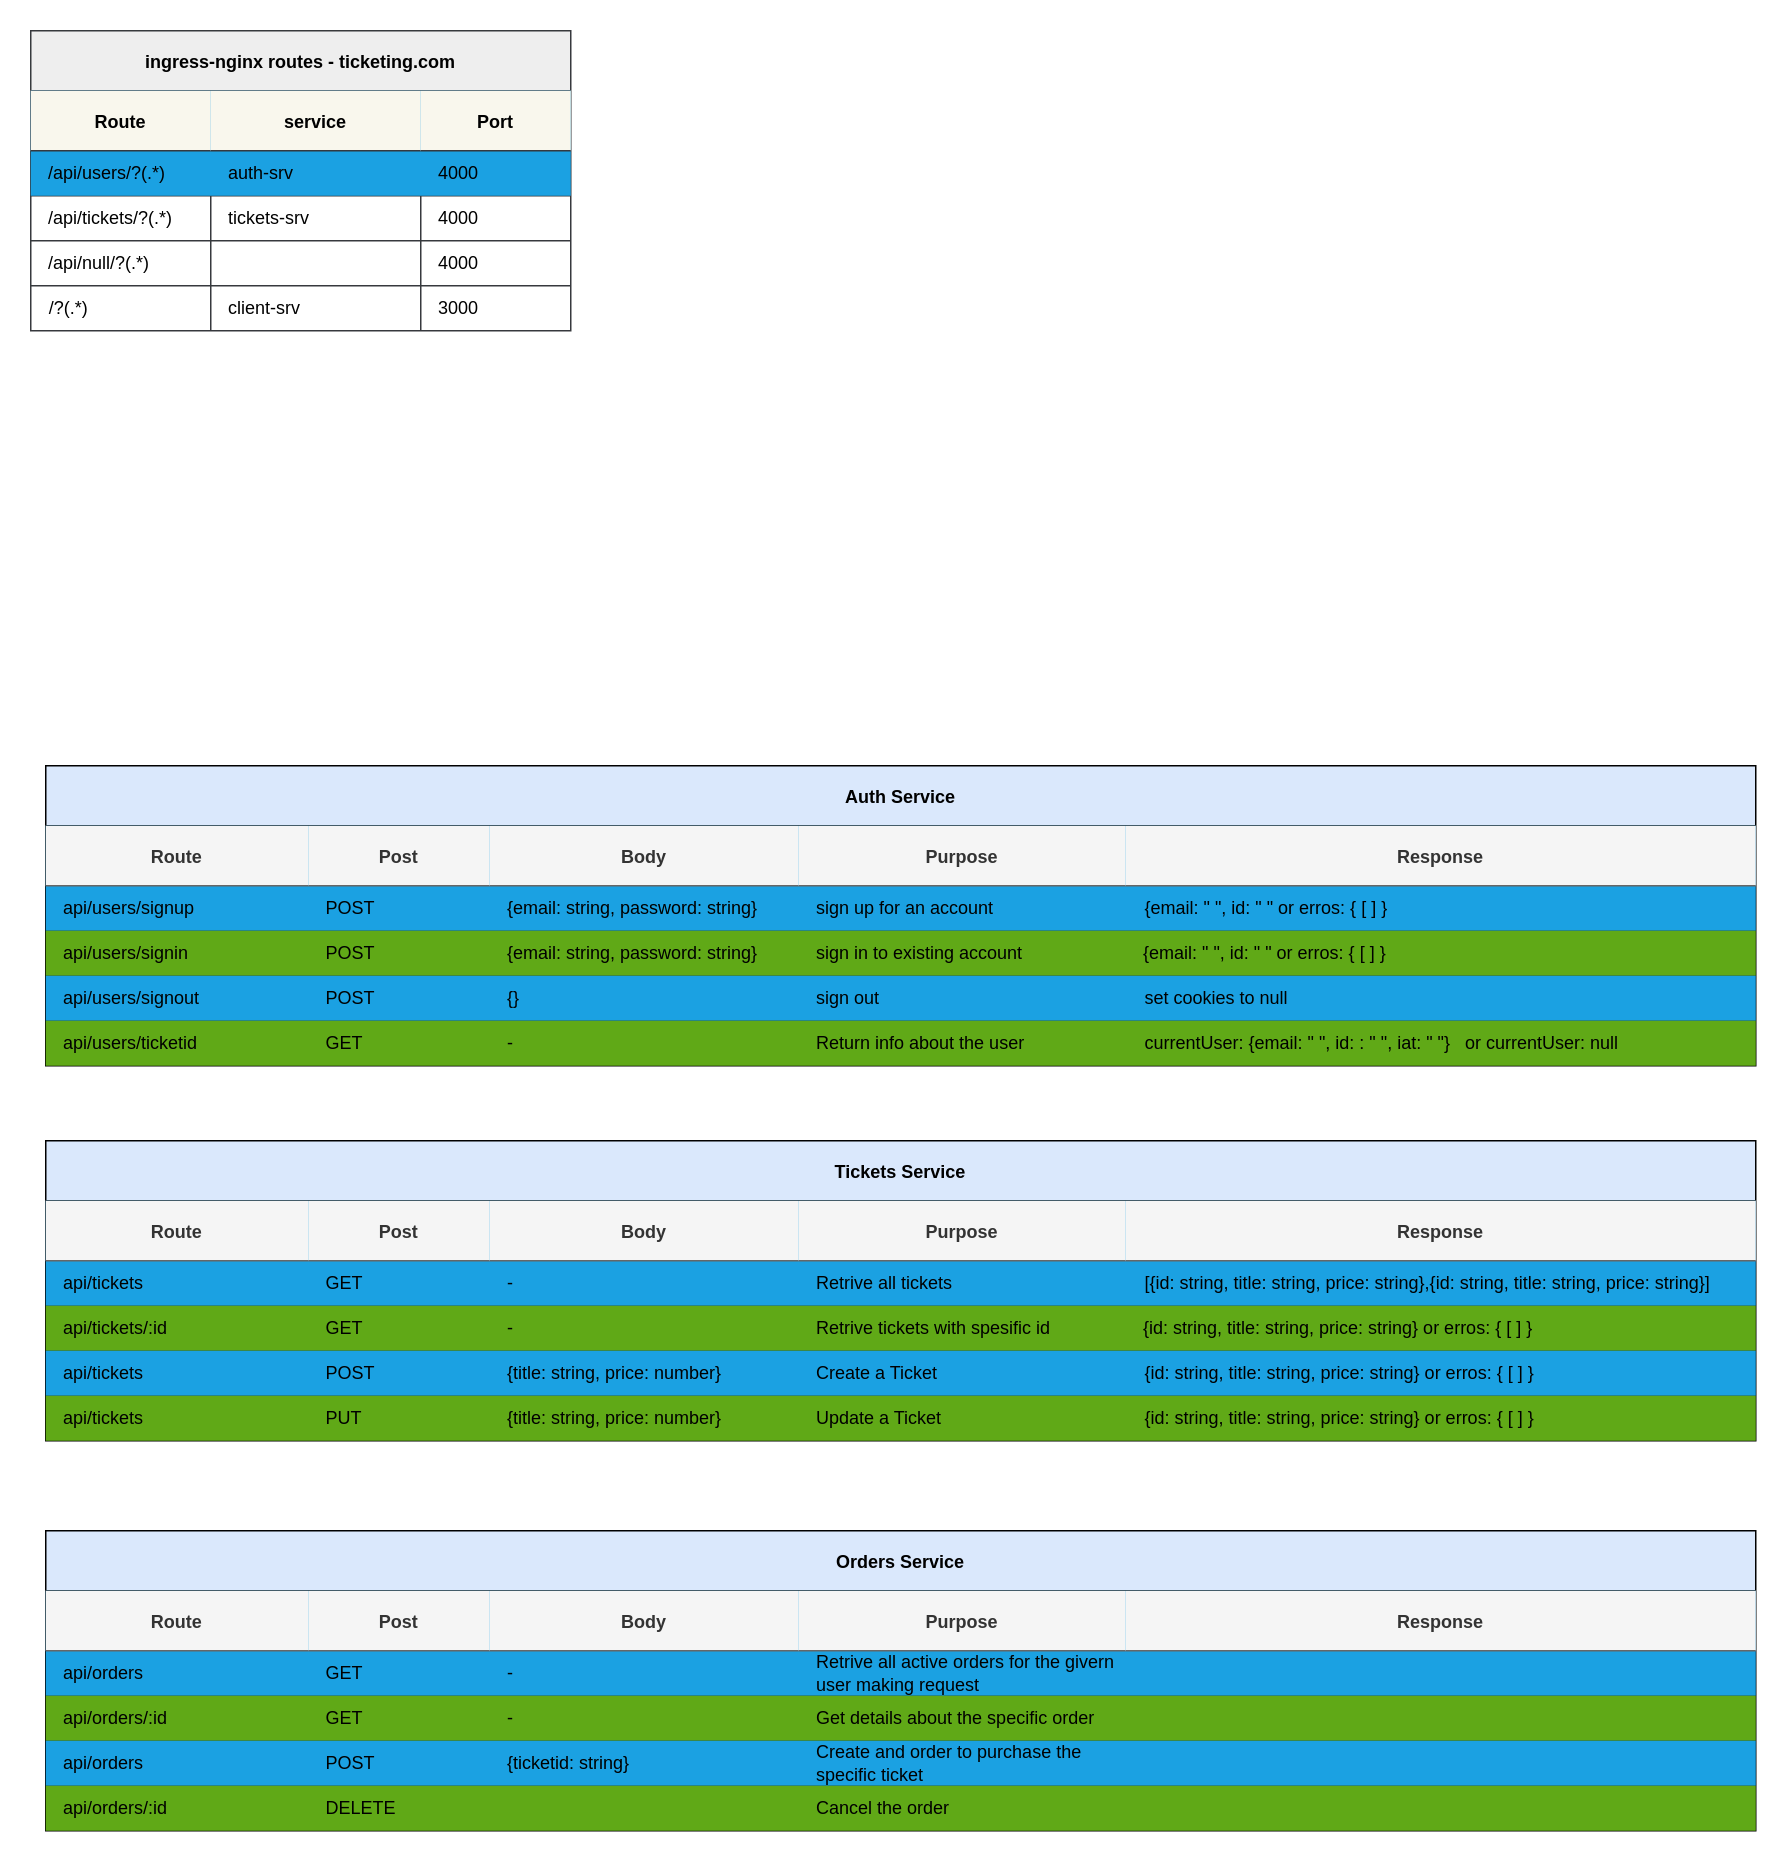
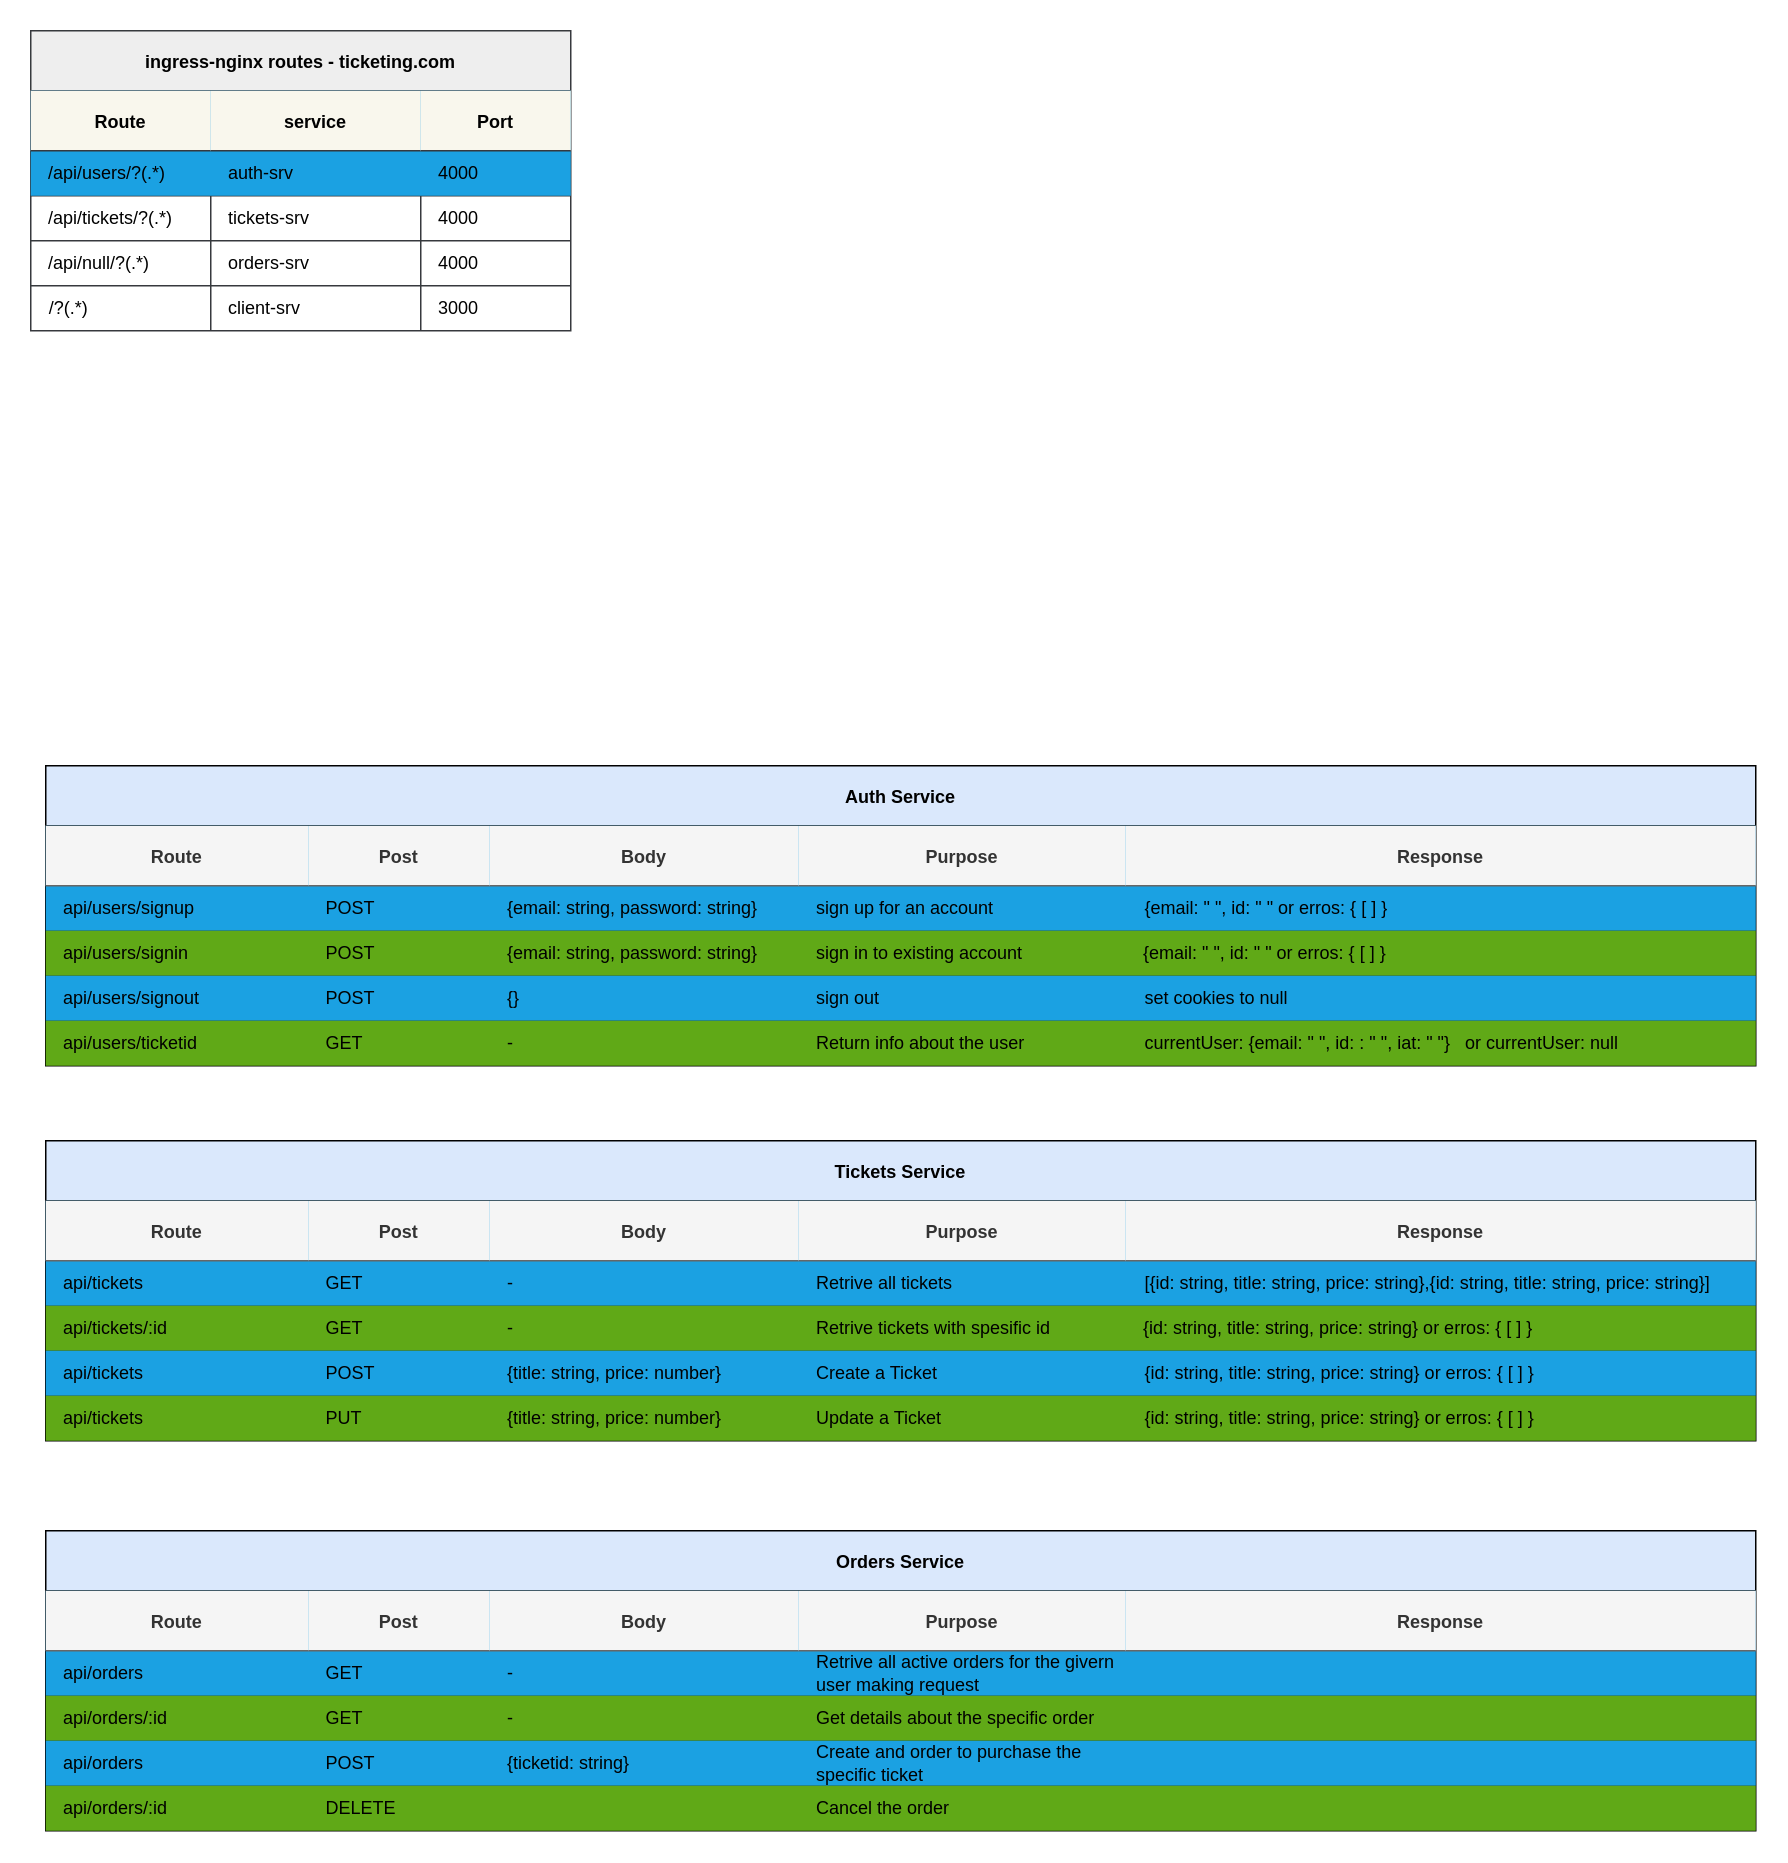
+ <mxCell id="67" value="orders-srv" style="text;html=1;align=left;verticalAlign=middle;resizable=0;points=[];autosize=1;strokeColor=none;fillColor=none;" vertex="1" parent="66"><mxGeometry x="10" width="80" height="30" as="geometry" /></mxCell>
